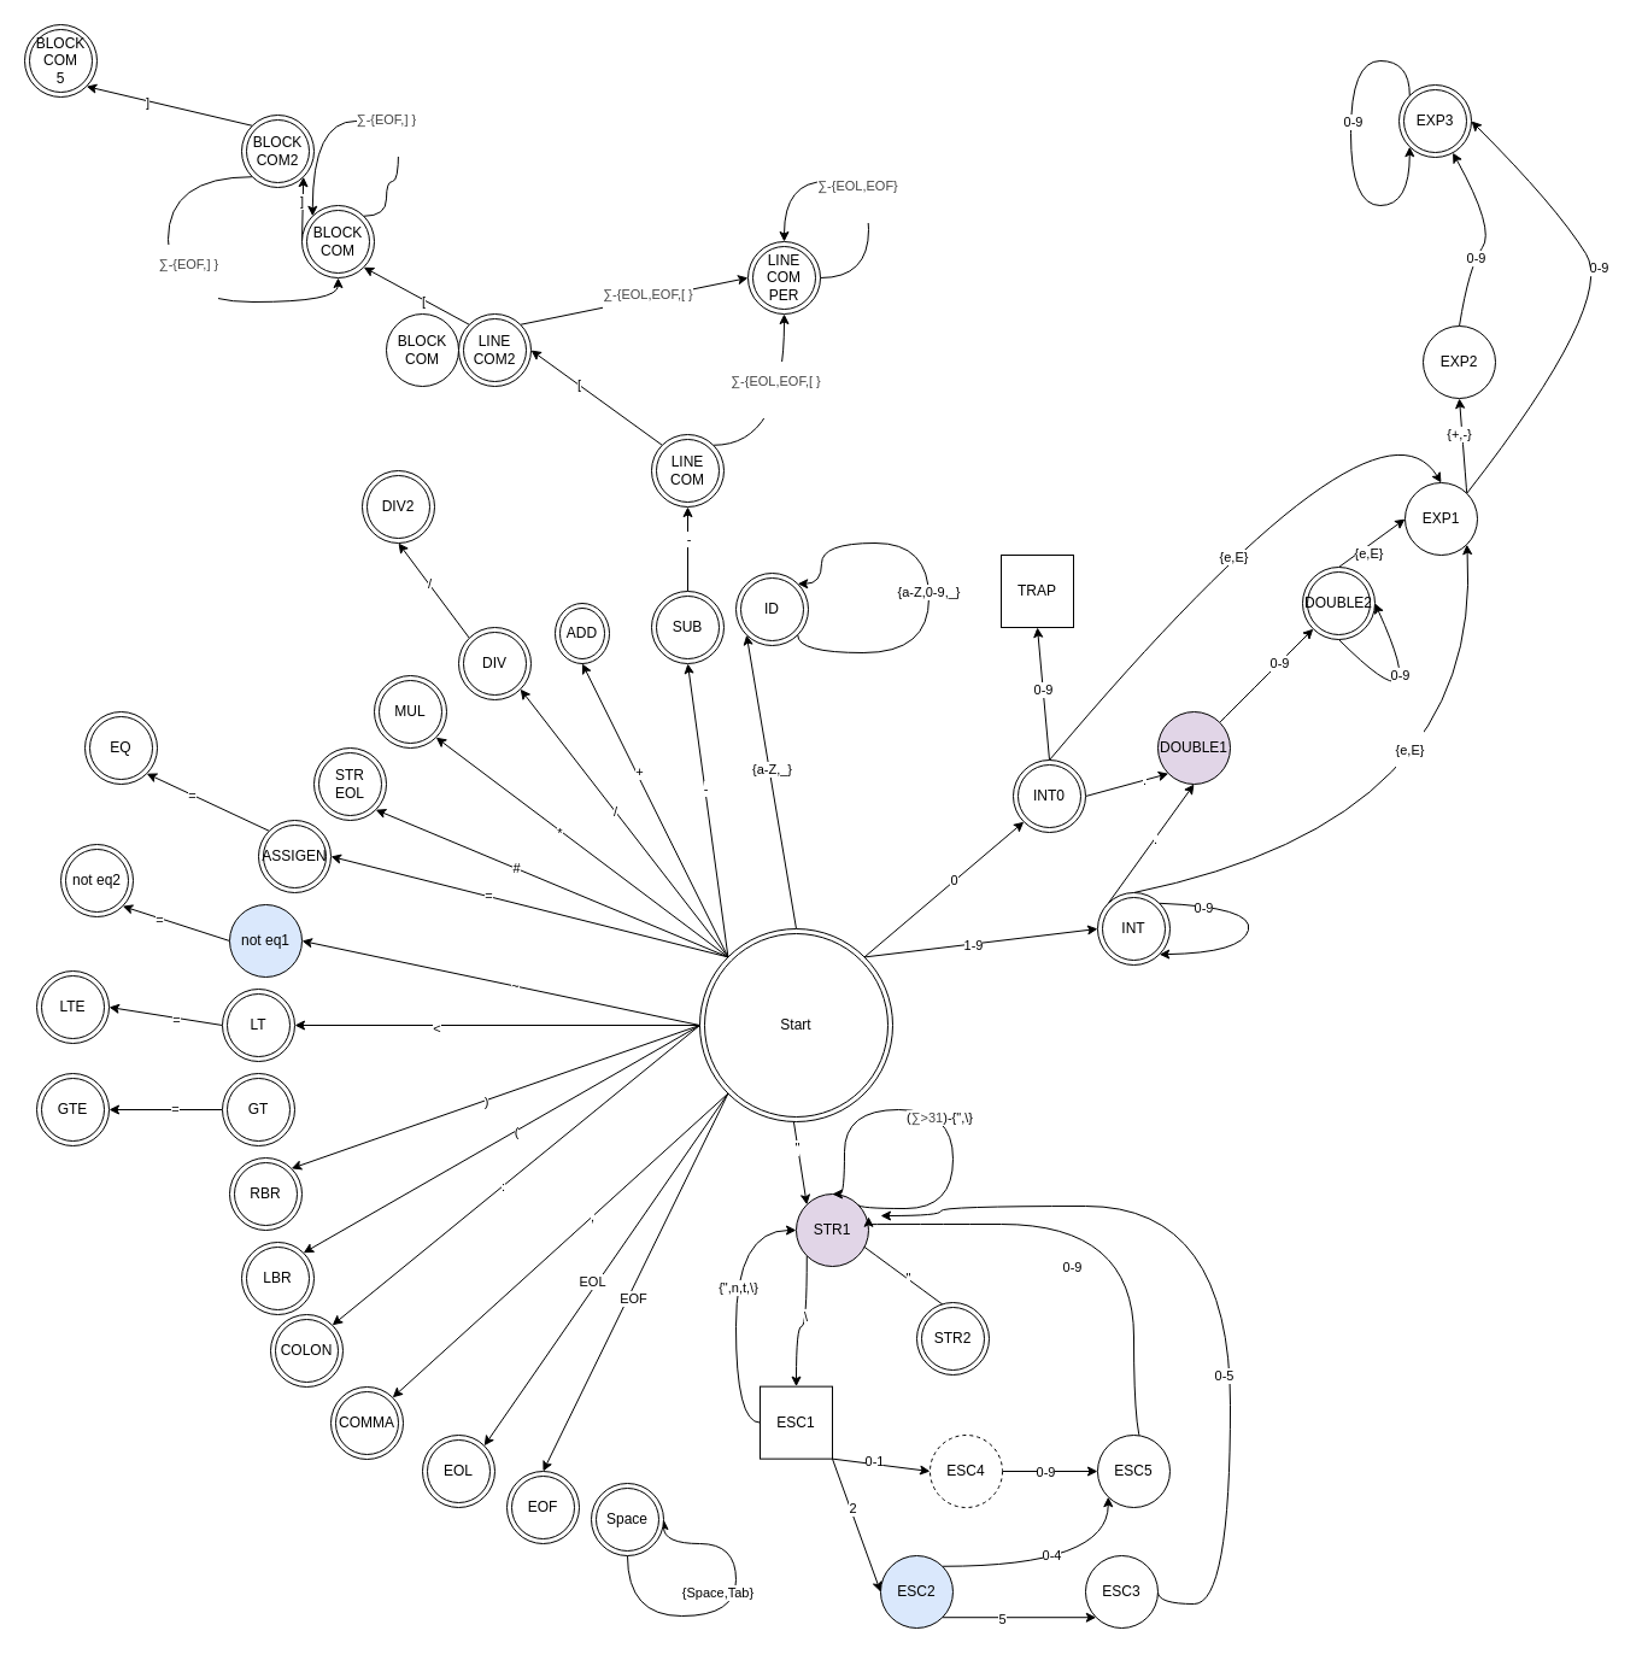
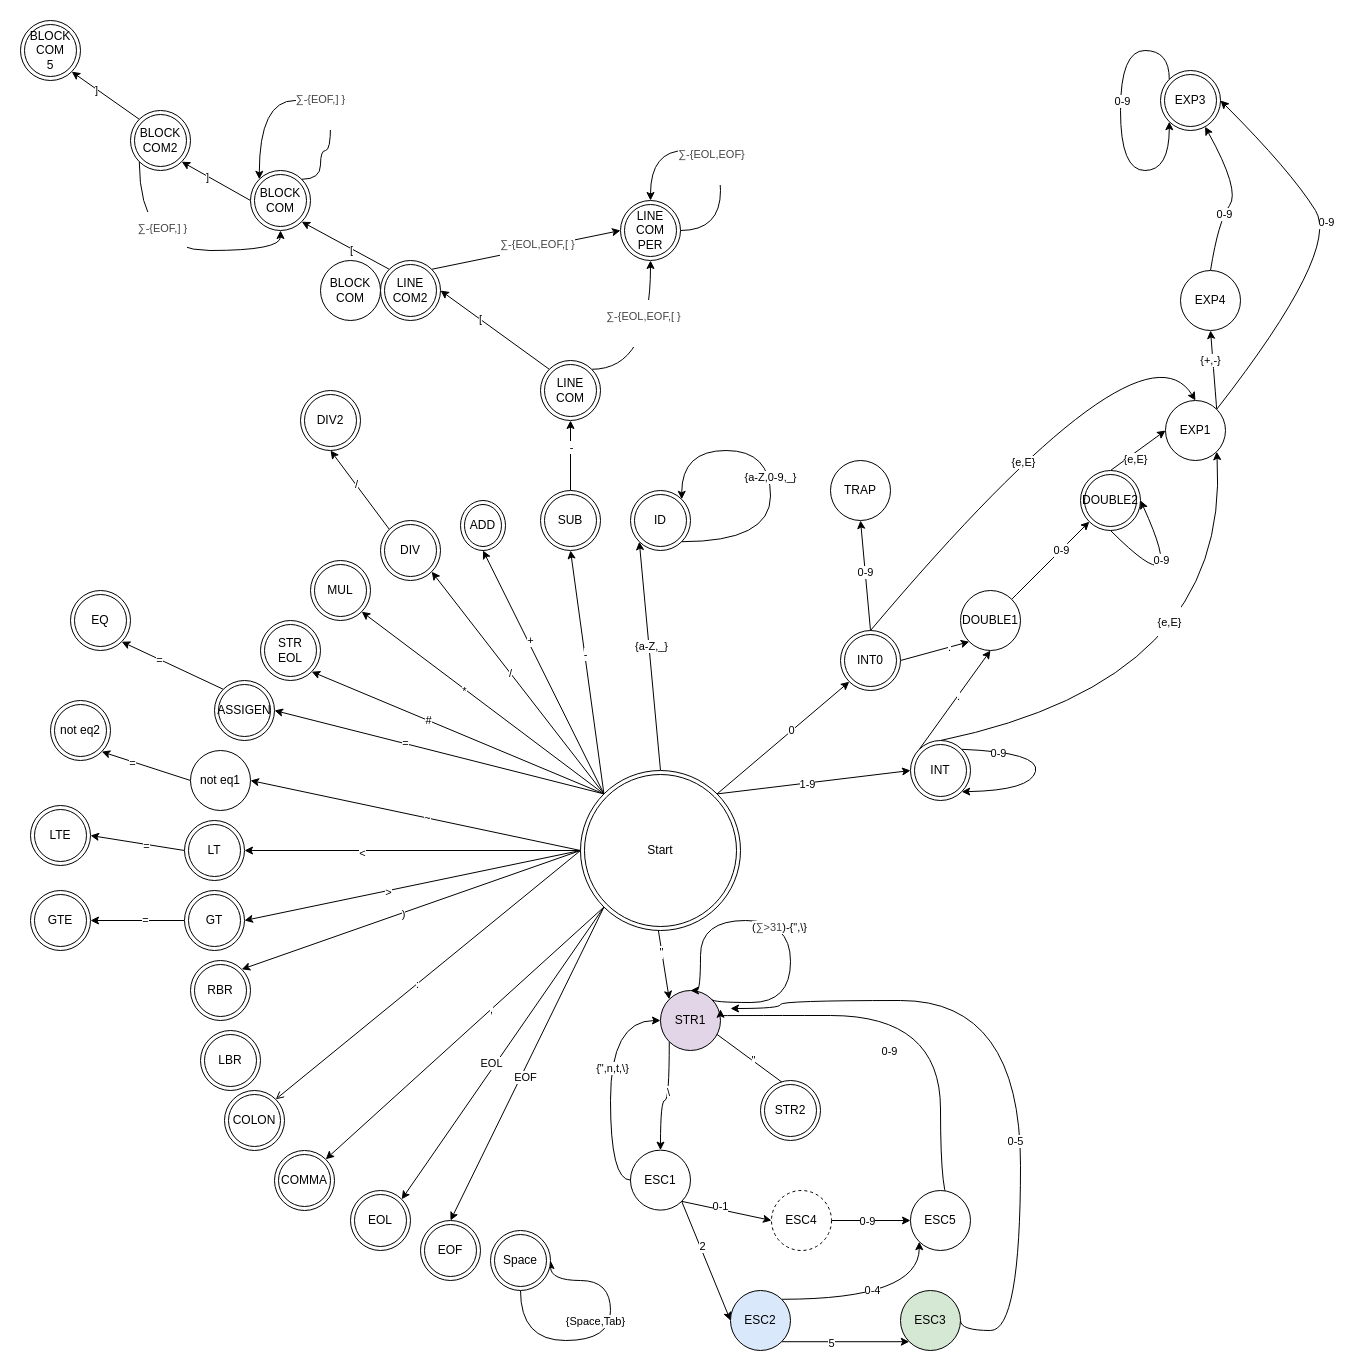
- <mxCell id="71" value="BLOCK COM2" style="ellipse;shape=doubleEllipse;whiteSpace=wrap;html=1;" parent="1" vertex="1"><mxGeometry x="200" y="95" width="60" height="60" as="geometry" /></mxCell>
+ <mxCell id="71" value="BLOCK COM2" style="ellipse;shape=doubleEllipse;whiteSpace=wrap;html=1;" parent="1" vertex="1"><mxGeometry x="130" y="110" width="60" height="60" as="geometry" /></mxCell>
- <mxCell id="155" value="EXP2" style="ellipse;whiteSpace=wrap;html=1;aspect=fixed;" parent="1" vertex="1"><mxGeometry x="1180" y="270" width="60" height="60" as="geometry" /></mxCell>
+ <mxCell id="155" value="EXP4" style="ellipse;whiteSpace=wrap;html=1;aspect=fixed;" parent="1" vertex="1"><mxGeometry x="1180" y="270" width="60" height="60" as="geometry" /></mxCell>
- <mxCell id="164" value="TRAP" style="whiteSpace=wrap;html=1;aspect=fixed;rounded=0;" parent="1" vertex="1"><mxGeometry x="830" y="460" width="60" height="60" as="geometry" /></mxCell>
+ <mxCell id="164" value="TRAP" style="ellipse;whiteSpace=wrap;html=1;aspect=fixed;" parent="1" vertex="1"><mxGeometry x="830" y="460" width="60" height="60" as="geometry" /></mxCell>
- <mxCell id="42" value="ID" style="ellipse;shape=doubleEllipse;whiteSpace=wrap;html=1;" parent="1" vertex="1"><mxGeometry x="610" y="475" width="60" height="60" as="geometry" /></mxCell>
+ <mxCell id="42" value="ID" style="ellipse;shape=doubleEllipse;whiteSpace=wrap;html=1;" parent="1" vertex="1"><mxGeometry x="630" y="490" width="60" height="60" as="geometry" /></mxCell>
- <mxCell id="145" value="DOUBLE1" style="ellipse;whiteSpace=wrap;html=1;aspect=fixed;fillColor=#e1d5e7;" parent="1" vertex="1"><mxGeometry x="960" y="590" width="60" height="60" as="geometry" /></mxCell>
+ <mxCell id="145" value="DOUBLE1" style="ellipse;whiteSpace=wrap;html=1;aspect=fixed;" parent="1" vertex="1"><mxGeometry x="960" y="590" width="60" height="60" as="geometry" /></mxCell>
- <mxCell id="85" value="not eq1" style="ellipse;whiteSpace=wrap;html=1;aspect=fixed;fillColor=#dae8fc;" parent="1" vertex="1"><mxGeometry x="190" y="750" width="60" height="60" as="geometry" /></mxCell>
+ <mxCell id="85" value="not eq1" style="ellipse;whiteSpace=wrap;html=1;aspect=fixed;" parent="1" vertex="1"><mxGeometry x="190" y="750" width="60" height="60" as="geometry" /></mxCell>
+ <mxCell id="21" style="edgeStyle=none;rounded=0;orthogonalLoop=1;jettySize=auto;html=1;exitX=0;exitY=0.5;exitDx=0;exitDy=0;entryX=1;entryY=0.5;entryDx=0;entryDy=0;" parent="1" source="41" target="92" edge="1"><mxGeometry relative="1" as="geometry" /></mxCell>
+ <mxCell id="22" value="&amp;gt;" style="edgeLabel;html=1;align=center;verticalAlign=middle;resizable=0;points=[];" parent="21" vertex="1" connectable="0"><mxGeometry x="0.15" y="1" relative="1" as="geometry"><mxPoint as="offset" /></mxGeometry></mxCell>
- <mxCell id="25" style="edgeStyle=none;rounded=0;orthogonalLoop=1;jettySize=auto;html=1;exitX=0;exitY=0.5;exitDx=0;exitDy=0;entryX=1;entryY=0;entryDx=0;entryDy=0;" parent="1" source="41" target="96" edge="1"><mxGeometry relative="1" as="geometry" /></mxCell>
- <mxCell id="26" value="(" style="edgeLabel;html=1;align=center;verticalAlign=middle;resizable=0;points=[];" parent="25" vertex="1" connectable="0"><mxGeometry x="-0.072" y="1" relative="1" as="geometry"><mxPoint as="offset" /></mxGeometry></mxCell>
- <mxCell id="27" style="edgeStyle=none;rounded=0;orthogonalLoop=1;jettySize=auto;html=1;exitX=0;exitY=0.5;exitDx=0;exitDy=0;entryX=1;entryY=0;entryDx=0;entryDy=0;" parent="1" source="41" target="98" edge="1"><mxGeometry relative="1" as="geometry" /></mxCell>
+ <mxCell id="27" style="edgeStyle=none;rounded=0;orthogonalLoop=1;jettySize=auto;html=1;exitX=0;exitY=0.5;exitDx=0;exitDy=0;entryX=1;entryY=0;entryDx=0;entryDy=0;endArrow=open;" parent="1" source="41" target="98" edge="1"><mxGeometry relative="1" as="geometry" /></mxCell>
- <mxCell id="119" value="ESC1" style="whiteSpace=wrap;html=1;aspect=fixed;rounded=0;" parent="1" vertex="1"><mxGeometry x="629.99" y="1149.64" width="60" height="60" as="geometry" /></mxCell>
+ <mxCell id="119" value="ESC1" style="ellipse;whiteSpace=wrap;html=1;aspect=fixed;" parent="1" vertex="1"><mxGeometry x="629.99" y="1149.64" width="60" height="60" as="geometry" /></mxCell>
- <mxCell id="127" value="ESC3" style="ellipse;whiteSpace=wrap;html=1;aspect=fixed;" parent="1" vertex="1"><mxGeometry x="899.99" y="1290" width="60" height="60" as="geometry" /></mxCell>
+ <mxCell id="127" value="ESC3" style="ellipse;whiteSpace=wrap;html=1;aspect=fixed;fillColor=#d5e8d4;" parent="1" vertex="1"><mxGeometry x="899.99" y="1290" width="60" height="60" as="geometry" /></mxCell>
